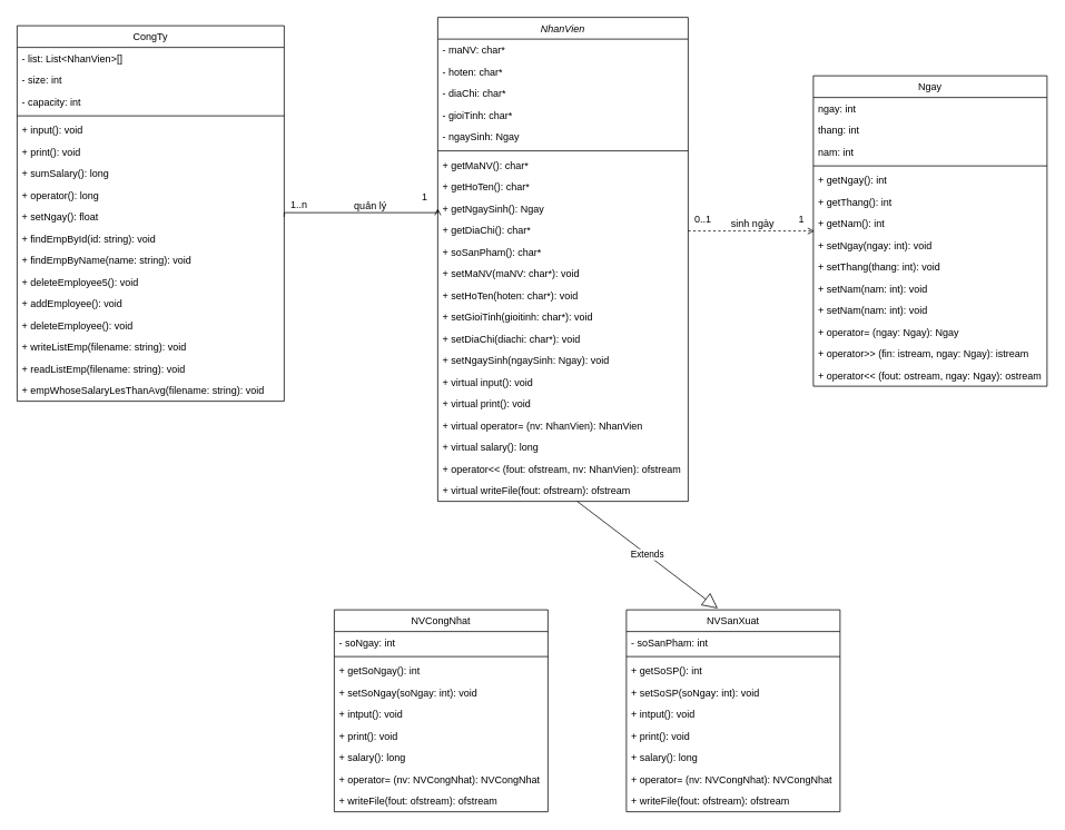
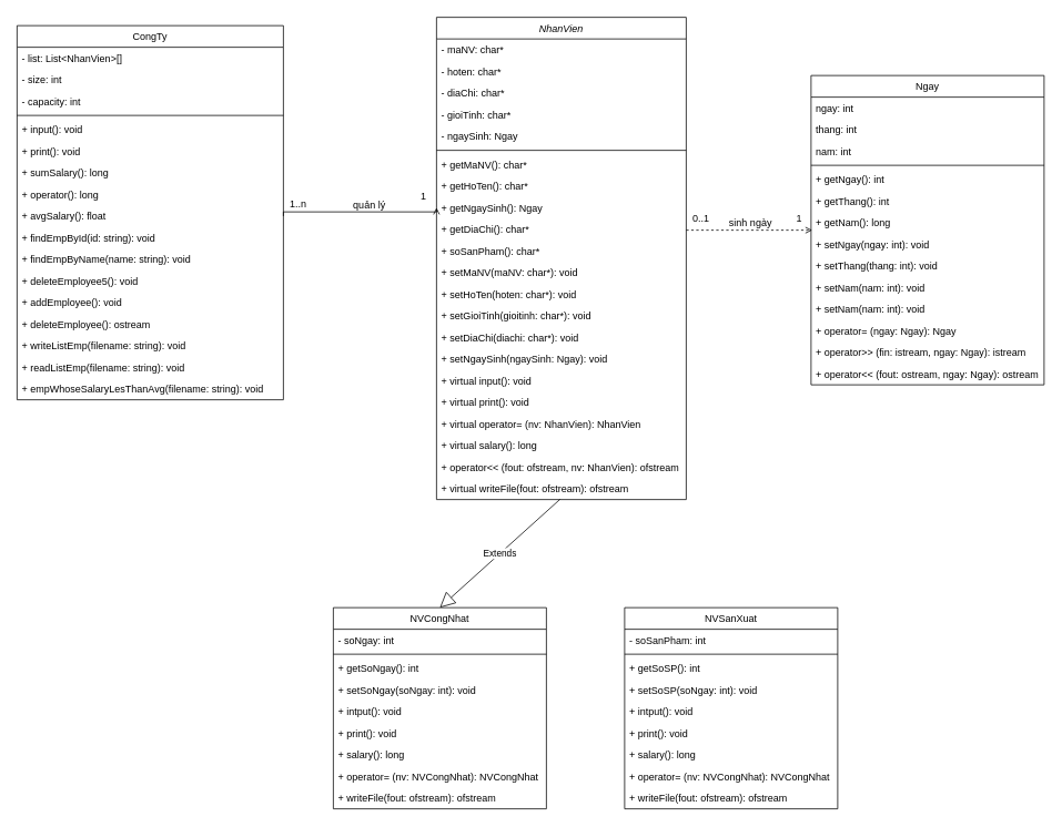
- <mxCell id="75" value="+ setNgay(): float" style="text;align=left;verticalAlign=top;spacingLeft=4;spacingRight=4;overflow=hidden;rotatable=0;points=[[0,0.5],[1,0.5]];portConstraint=eastwest;" parent="66" vertex="1"><mxGeometry y="216" width="320" height="26" as="geometry" /></mxCell>
+ <mxCell id="75" value="+ avgSalary(): float" style="text;align=left;verticalAlign=top;spacingLeft=4;spacingRight=4;overflow=hidden;rotatable=0;points=[[0,0.5],[1,0.5]];portConstraint=eastwest;" parent="66" vertex="1"><mxGeometry y="216" width="320" height="26" as="geometry" /></mxCell>
- <mxCell id="42" value="+ getNam(): int" style="text;align=left;verticalAlign=top;spacingLeft=4;spacingRight=4;overflow=hidden;rotatable=0;points=[[0,0.5],[1,0.5]];portConstraint=eastwest;" parent="35" vertex="1"><mxGeometry y="164" width="280" height="26" as="geometry" /></mxCell>
+ <mxCell id="42" value="+ getNam(): long" style="text;align=left;verticalAlign=top;spacingLeft=4;spacingRight=4;overflow=hidden;rotatable=0;points=[[0,0.5],[1,0.5]];portConstraint=eastwest;" parent="35" vertex="1"><mxGeometry y="164" width="280" height="26" as="geometry" /></mxCell>
- <mxCell id="80" value="+ deleteEmployee(): void" style="text;align=left;verticalAlign=top;spacingLeft=4;spacingRight=4;overflow=hidden;rotatable=0;points=[[0,0.5],[1,0.5]];portConstraint=eastwest;" parent="66" vertex="1"><mxGeometry y="346" width="320" height="26" as="geometry" /></mxCell>
+ <mxCell id="80" value="+ deleteEmployee(): ostream" style="text;align=left;verticalAlign=top;spacingLeft=4;spacingRight=4;overflow=hidden;rotatable=0;points=[[0,0.5],[1,0.5]];portConstraint=eastwest;" parent="66" vertex="1"><mxGeometry y="346" width="320" height="26" as="geometry" /></mxCell>
+ <mxCell id="64" value="Extends" style="endArrow=block;endSize=16;endFill=0;html=1;rounded=0;exitX=0.495;exitY=0.985;exitDx=0;exitDy=0;exitPerimeter=0;entryX=0.5;entryY=0;entryDx=0;entryDy=0;" parent="1" source="24" target="25" edge="1"><mxGeometry width="160" relative="1" as="geometry"><mxPoint x="784" y="680" as="sourcePoint" /><mxPoint x="634" y="600" as="targetPoint" /><Array as="points" /></mxGeometry></mxCell>
- <mxCell id="65" value="Extends" style="endArrow=block;endSize=16;endFill=0;html=1;rounded=0;entryX=0.428;entryY=-0.007;entryDx=0;entryDy=0;entryPerimeter=0;" parent="1" source="24" target="54" edge="1"><mxGeometry width="160" relative="1" as="geometry"><mxPoint x="610" y="740" as="sourcePoint" /><mxPoint x="638" y="614" as="targetPoint" /><Array as="points" /></mxGeometry></mxCell>
